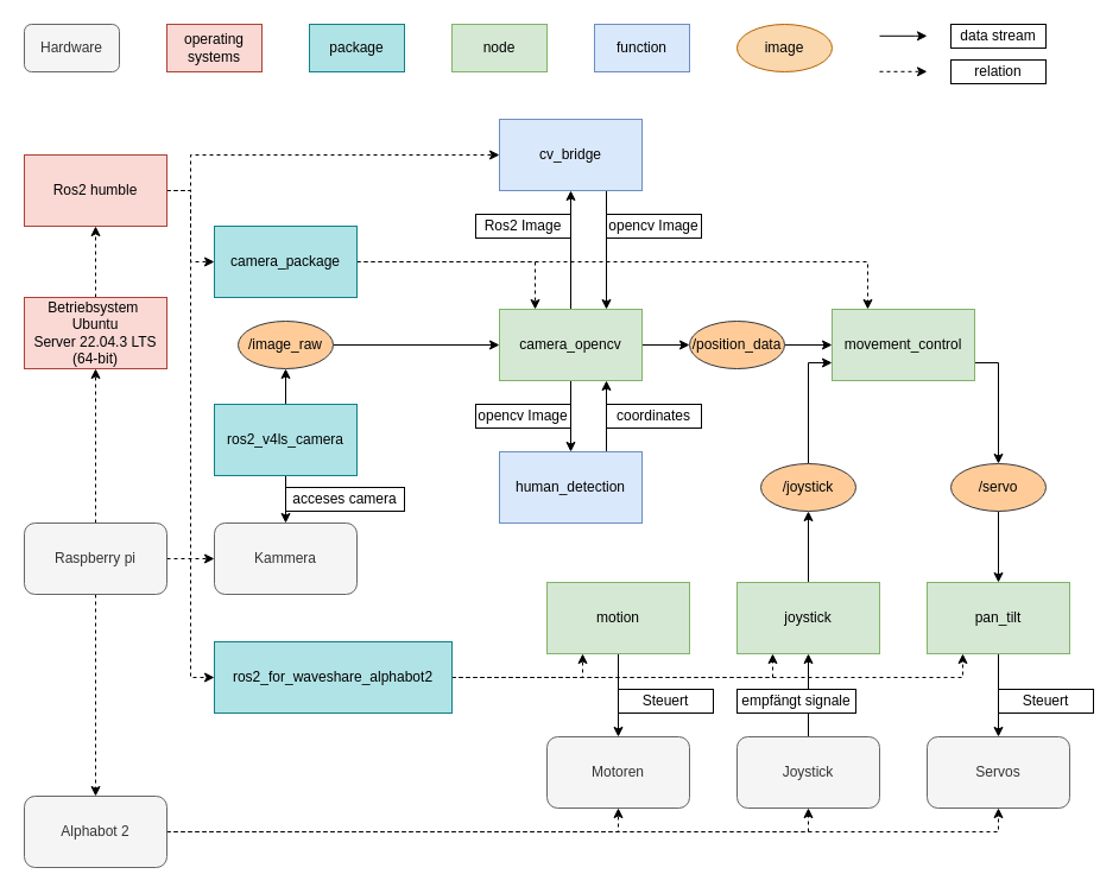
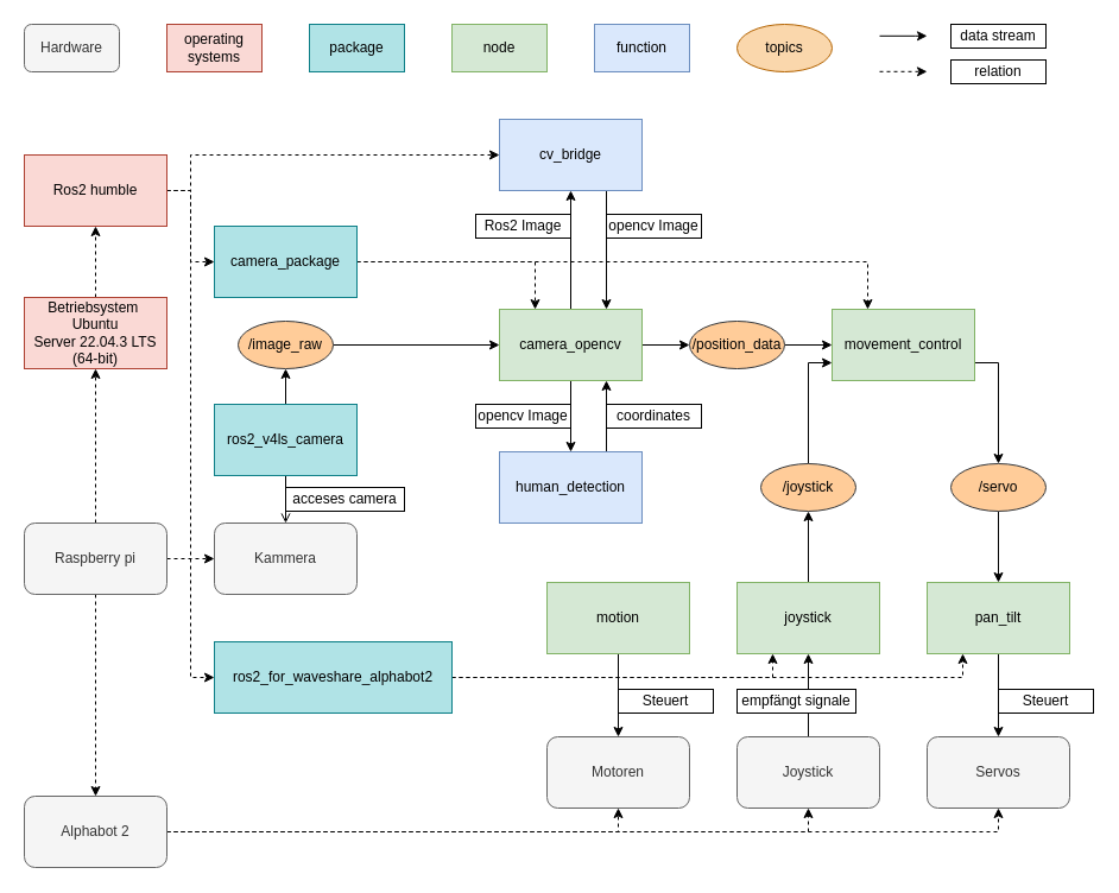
- <mxCell id="58" value="image" style="ellipse;whiteSpace=wrap;html=1;fillColor=#fad7ac;strokeColor=#b46504;" vertex="1" parent="1"><mxGeometry x="620" y="20" width="80" height="40" as="geometry" /></mxCell>
+ <mxCell id="58" value="topics" style="ellipse;whiteSpace=wrap;html=1;fillColor=#fad7ac;strokeColor=#b46504;" vertex="1" parent="1"><mxGeometry x="620" y="20" width="80" height="40" as="geometry" /></mxCell>
- <mxCell id="21" style="edgeStyle=orthogonalEdgeStyle;rounded=0;orthogonalLoop=1;jettySize=auto;html=1;exitX=0.5;exitY=1;exitDx=0;exitDy=0;entryX=0.5;entryY=0;entryDx=0;entryDy=0;" parent="1" source="23" target="17" edge="1"><mxGeometry relative="1" as="geometry" /></mxCell>
+ <mxCell id="21" style="edgeStyle=orthogonalEdgeStyle;rounded=0;orthogonalLoop=1;jettySize=auto;html=1;exitX=0.5;exitY=1;exitDx=0;exitDy=0;entryX=0.5;entryY=0;entryDx=0;entryDy=0;endArrow=open;" parent="1" source="23" target="17" edge="1"><mxGeometry relative="1" as="geometry" /></mxCell>
- <mxCell id="34" style="edgeStyle=orthogonalEdgeStyle;rounded=0;orthogonalLoop=1;jettySize=auto;html=1;exitX=1;exitY=0.5;exitDx=0;exitDy=0;entryX=0.25;entryY=1;entryDx=0;entryDy=0;dashed=1;" edge="1" parent="1" source="37" target="43"><mxGeometry relative="1" as="geometry" /></mxCell>
